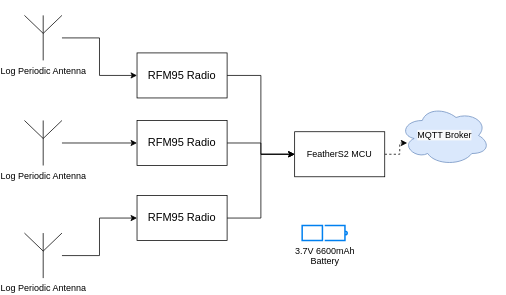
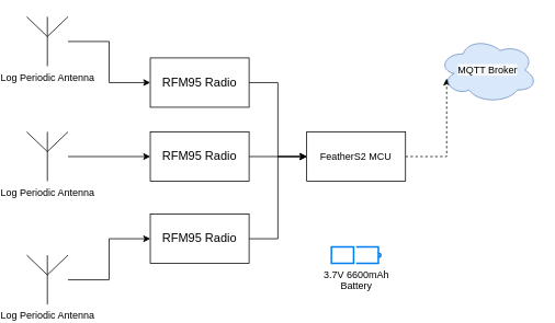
- <mxCell id="16" value="&lt;meta charset=&quot;utf-8&quot;&gt;&lt;span style=&quot;color: rgb(0, 0, 0); font-family: Helvetica; font-size: 12px; font-style: normal; font-variant-ligatures: normal; font-variant-caps: normal; font-weight: 400; letter-spacing: normal; orphans: 2; text-align: center; text-indent: 0px; text-transform: none; widows: 2; word-spacing: 0px; -webkit-text-stroke-width: 0px; background-color: rgb(248, 249, 250); text-decoration-thickness: initial; text-decoration-style: initial; text-decoration-color: initial; float: none; display: inline !important;&quot;&gt;MQTT Broker&lt;/span&gt;" style="ellipse;shape=cloud;whiteSpace=wrap;html=1;fillColor=#dae8fc;strokeColor=#6c8ebf;" vertex="1" parent="1"><mxGeometry x="520" y="140" width="120" height="80" as="geometry" /></mxCell>
+ <mxCell id="16" value="&lt;meta charset=&quot;utf-8&quot;&gt;&lt;span style=&quot;color: rgb(0, 0, 0); font-family: Helvetica; font-size: 12px; font-style: normal; font-variant-ligatures: normal; font-variant-caps: normal; font-weight: 400; letter-spacing: normal; orphans: 2; text-align: center; text-indent: 0px; text-transform: none; widows: 2; word-spacing: 0px; -webkit-text-stroke-width: 0px; background-color: rgb(248, 249, 250); text-decoration-thickness: initial; text-decoration-style: initial; text-decoration-color: initial; float: none; display: inline !important;&quot;&gt;MQTT Broker&lt;/span&gt;" style="ellipse;shape=cloud;whiteSpace=wrap;html=1;fillColor=#dae8fc;strokeColor=#6c8ebf;" vertex="1" parent="1"><mxGeometry x="520" y="45" width="120" height="80" as="geometry" /></mxCell>
- <mxCell id="9" value="FeatherS2 MCU" style="whiteSpace=wrap;html=1;" vertex="1" parent="1"><mxGeometry x="380" y="175" width="120" height="60" as="geometry" /></mxCell>
+ <mxCell id="9" value="FeatherS2 MCU" style="whiteSpace=wrap;html=1;" vertex="1" parent="1"><mxGeometry x="360" y="160" width="120" height="60" as="geometry" /></mxCell>
